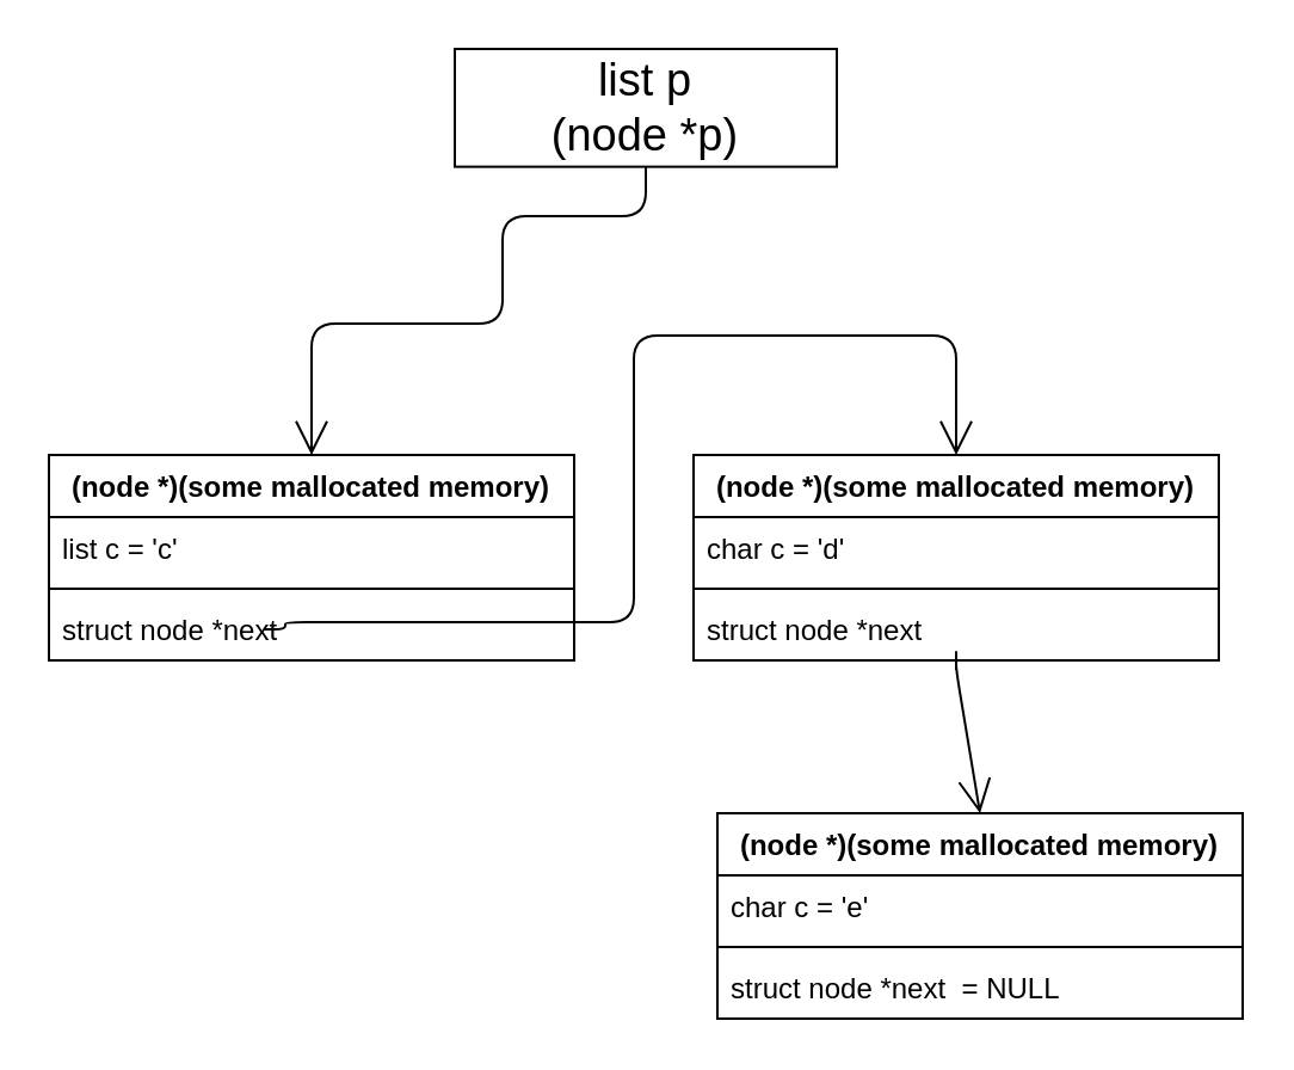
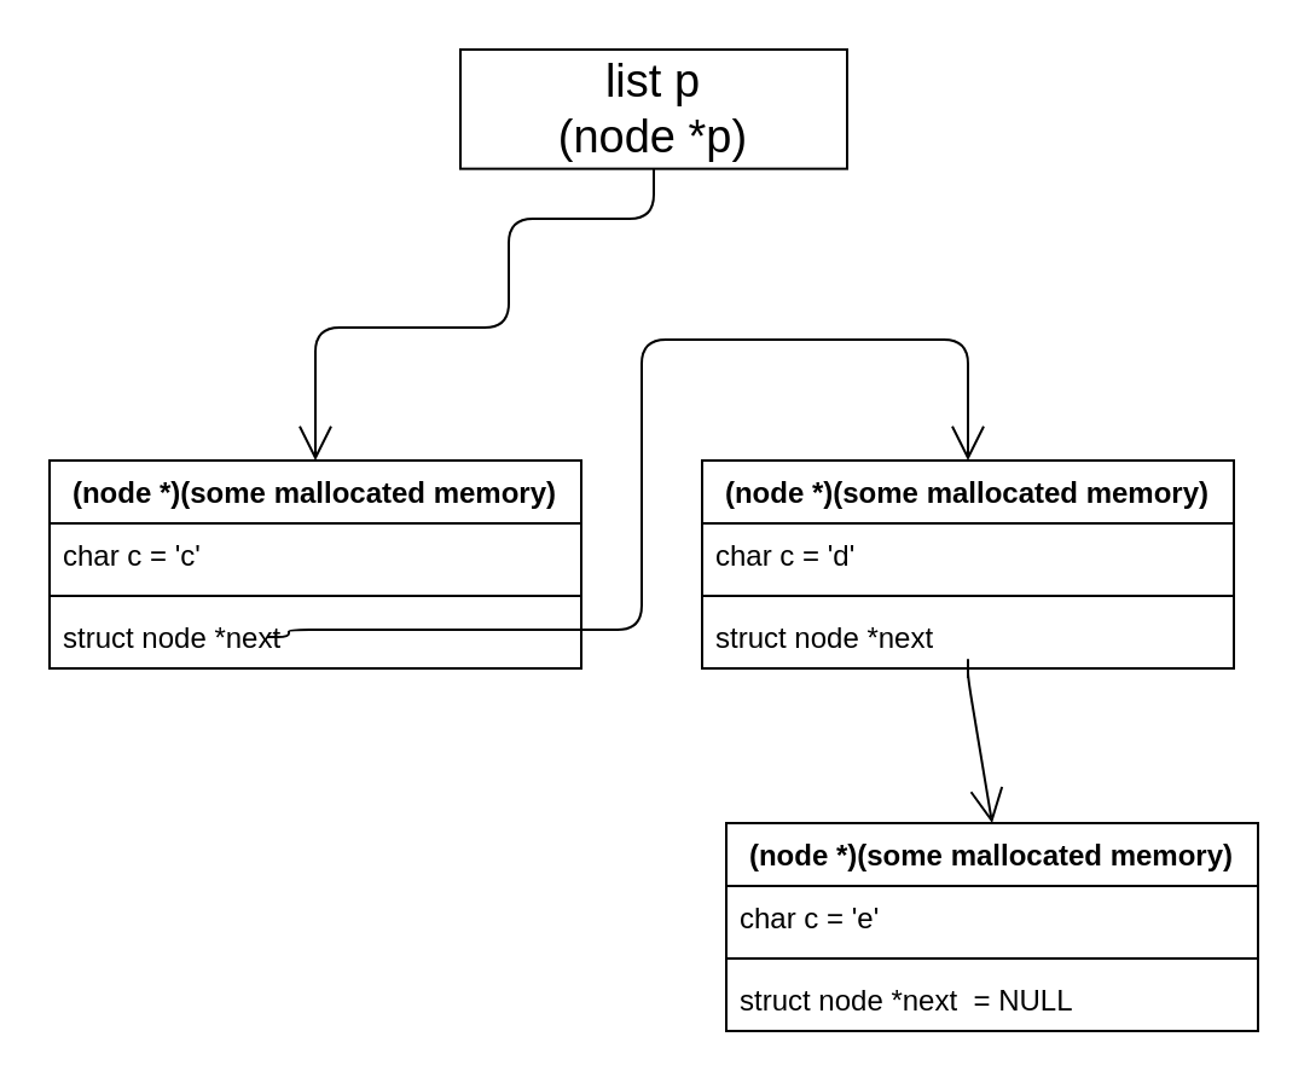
- <mxCell id="3" value="list c = 'c'" style="text;strokeColor=none;fillColor=none;align=left;verticalAlign=top;spacingLeft=4;spacingRight=4;overflow=hidden;rotatable=0;points=[[0,0.5],[1,0.5]];portConstraint=eastwest;" vertex="1" parent="2"><mxGeometry y="26" width="220" height="26" as="geometry" /></mxCell>
+ <mxCell id="3" value="char c = 'c'" style="text;strokeColor=none;fillColor=none;align=left;verticalAlign=top;spacingLeft=4;spacingRight=4;overflow=hidden;rotatable=0;points=[[0,0.5],[1,0.5]];portConstraint=eastwest;" vertex="1" parent="2"><mxGeometry y="26" width="220" height="26" as="geometry" /></mxCell>
